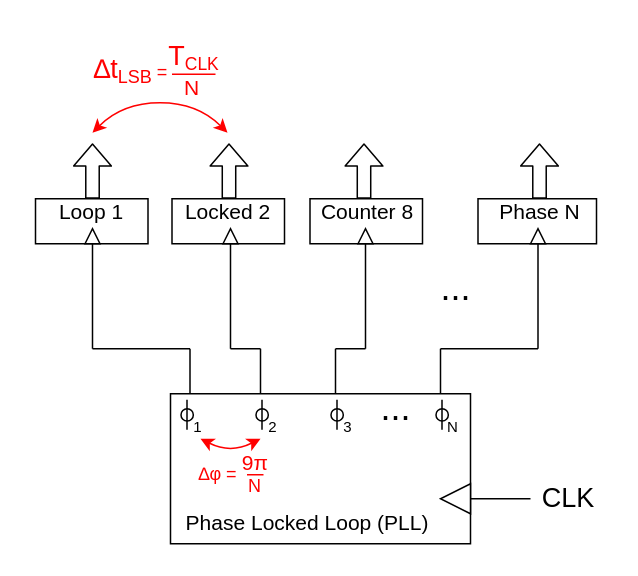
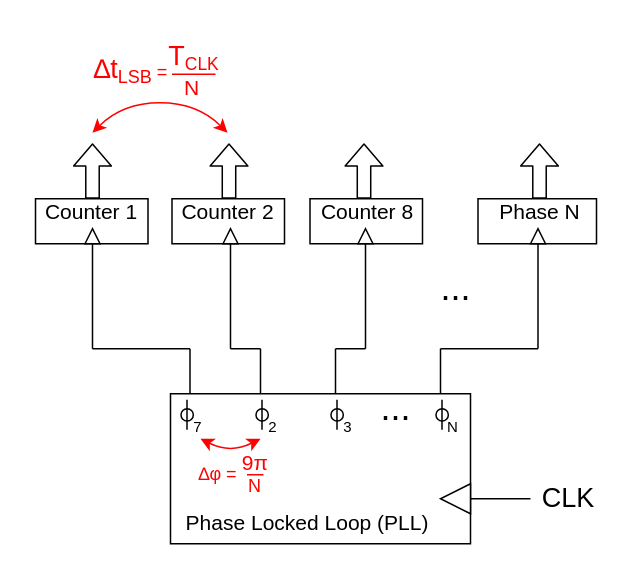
- <mxCell id="37" value="&lt;font style=&quot;font-size: 14px&quot;&gt;Loop 1&lt;/font&gt;" style="text;html=1;resizable=0;autosize=1;align=center;verticalAlign=middle;points=[];fillColor=none;strokeColor=none;rounded=0;fontSize=24;" vertex="1" parent="1"><mxGeometry x="20" y="118" width="80" height="40" as="geometry" /></mxCell>
+ <mxCell id="37" value="&lt;font style=&quot;font-size: 14px&quot;&gt;Counter 1&lt;/font&gt;" style="text;html=1;resizable=0;autosize=1;align=center;verticalAlign=middle;points=[];fillColor=none;strokeColor=none;rounded=0;fontSize=24;" vertex="1" parent="1"><mxGeometry x="20" y="118" width="80" height="40" as="geometry" /></mxCell>
- <mxCell id="38" value="&lt;font style=&quot;font-size: 14px&quot;&gt;Locked 2&lt;/font&gt;" style="text;html=1;resizable=0;autosize=1;align=center;verticalAlign=middle;points=[];fillColor=none;strokeColor=none;rounded=0;fontSize=24;" vertex="1" parent="1"><mxGeometry x="111" y="118" width="80" height="40" as="geometry" /></mxCell>
+ <mxCell id="38" value="&lt;font style=&quot;font-size: 14px&quot;&gt;Counter 2&lt;/font&gt;" style="text;html=1;resizable=0;autosize=1;align=center;verticalAlign=middle;points=[];fillColor=none;strokeColor=none;rounded=0;fontSize=24;" vertex="1" parent="1"><mxGeometry x="111" y="118" width="80" height="40" as="geometry" /></mxCell>
- <mxCell id="9" value="&lt;font style=&quot;font-size: 10px&quot;&gt;1&lt;/font&gt;" style="text;html=1;resizable=0;autosize=1;align=center;verticalAlign=middle;points=[];fillColor=none;strokeColor=none;rounded=0;fontSize=18;" vertex="1" parent="1"><mxGeometry x="121" y="267" width="20" height="30" as="geometry" /></mxCell>
+ <mxCell id="9" value="&lt;font style=&quot;font-size: 10px&quot;&gt;7&lt;/font&gt;" style="text;html=1;resizable=0;autosize=1;align=center;verticalAlign=middle;points=[];fillColor=none;strokeColor=none;rounded=0;fontSize=18;" vertex="1" parent="1"><mxGeometry x="121" y="267" width="20" height="30" as="geometry" /></mxCell>
